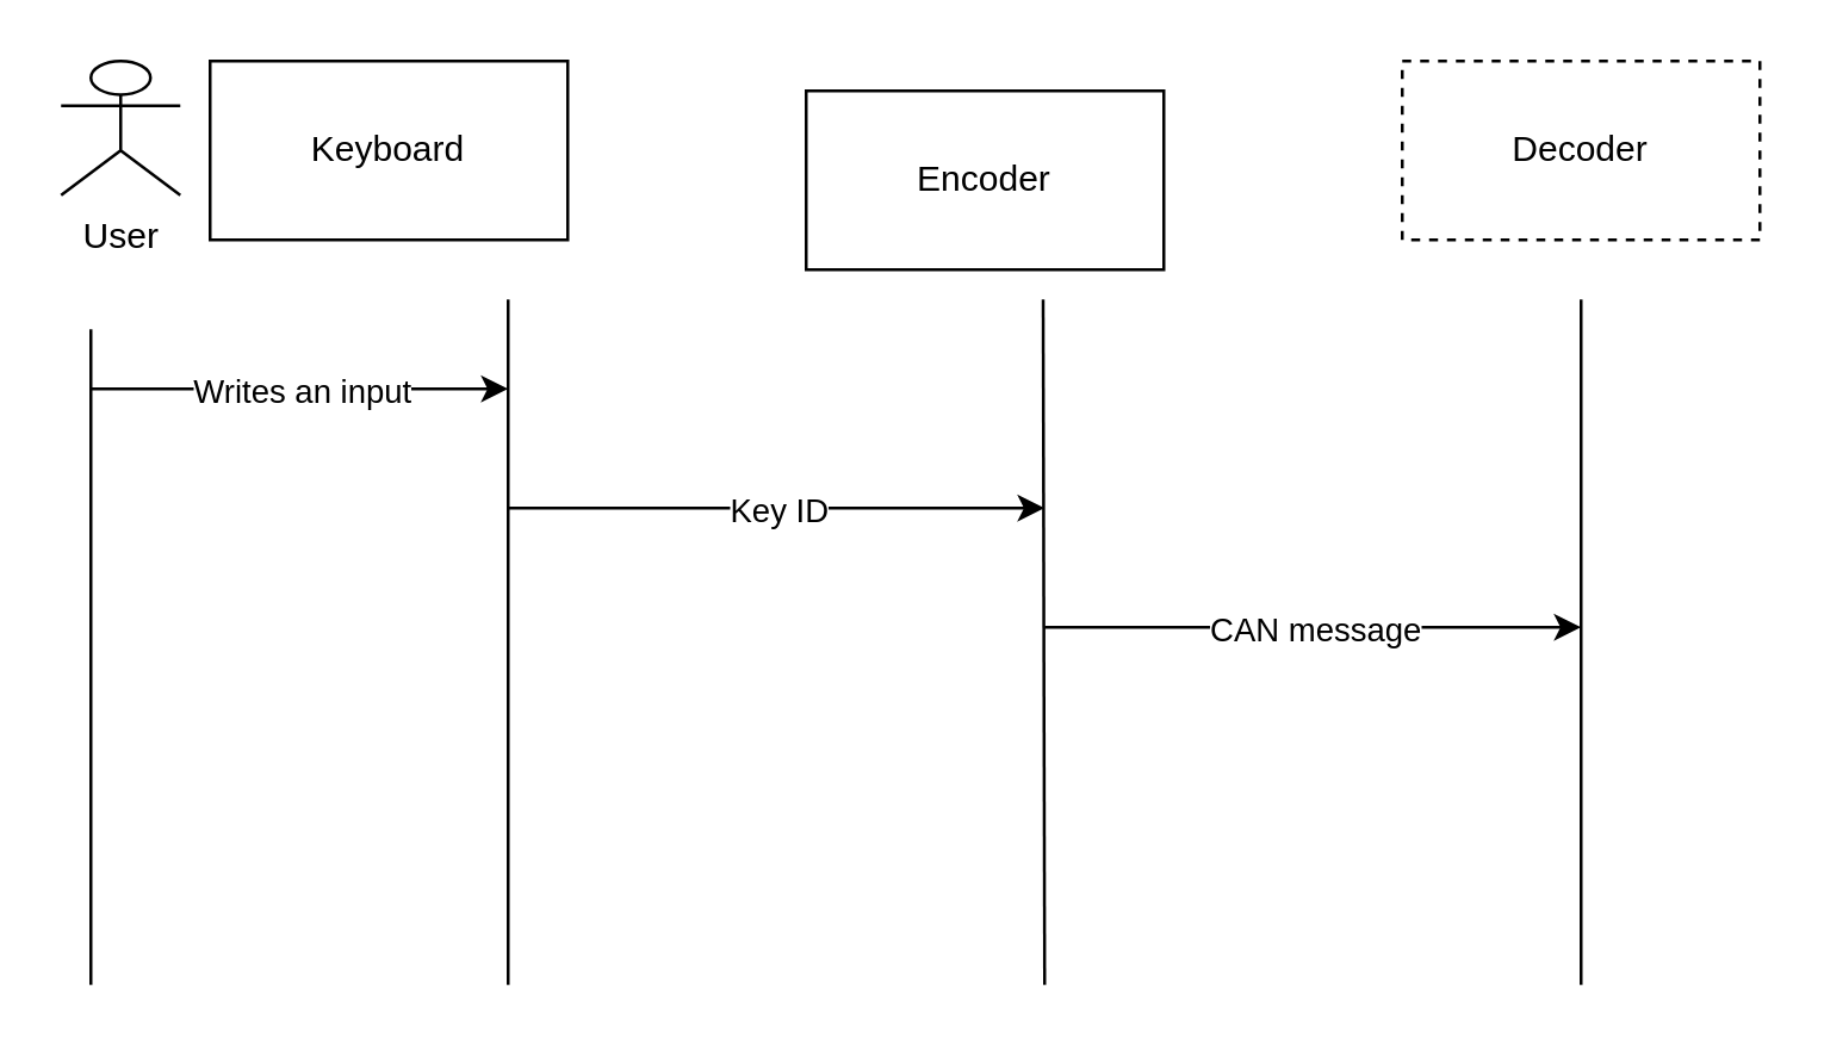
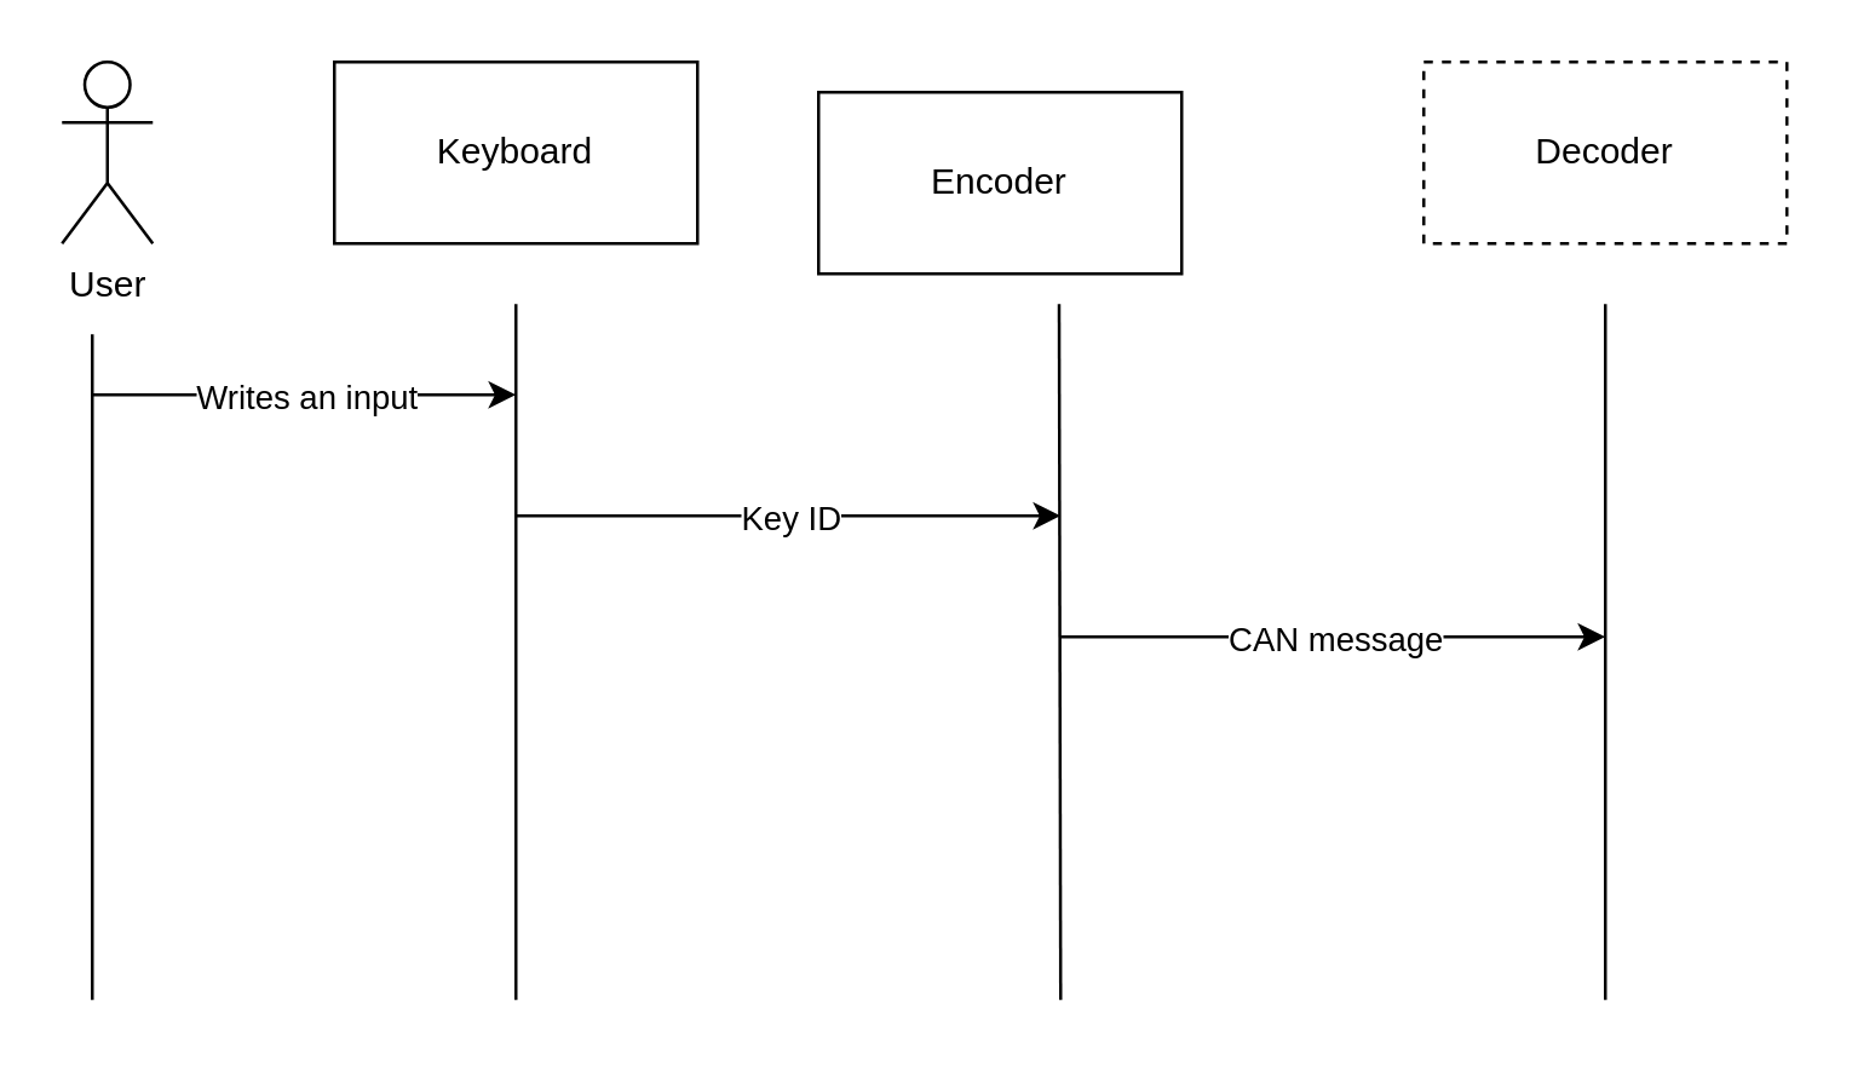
- <mxCell id="2" value="User" style="shape=umlActor;verticalLabelPosition=bottom;verticalAlign=top;html=1;outlineConnect=0;" parent="1" vertex="1"><mxGeometry x="20" y="20" width="40" height="45" as="geometry" /></mxCell>
+ <mxCell id="2" value="User" style="shape=umlActor;verticalLabelPosition=bottom;verticalAlign=top;html=1;outlineConnect=0;" parent="1" vertex="1"><mxGeometry x="20" y="20" width="30" height="60" as="geometry" /></mxCell>
- <mxCell id="4" value="Keyboard" style="rounded=0;whiteSpace=wrap;html=1;" parent="1" vertex="1"><mxGeometry x="70" y="20" width="120" height="60" as="geometry" /></mxCell>
+ <mxCell id="4" value="Keyboard" style="rounded=0;whiteSpace=wrap;html=1;" parent="1" vertex="1"><mxGeometry x="110" y="20" width="120" height="60" as="geometry" /></mxCell>
